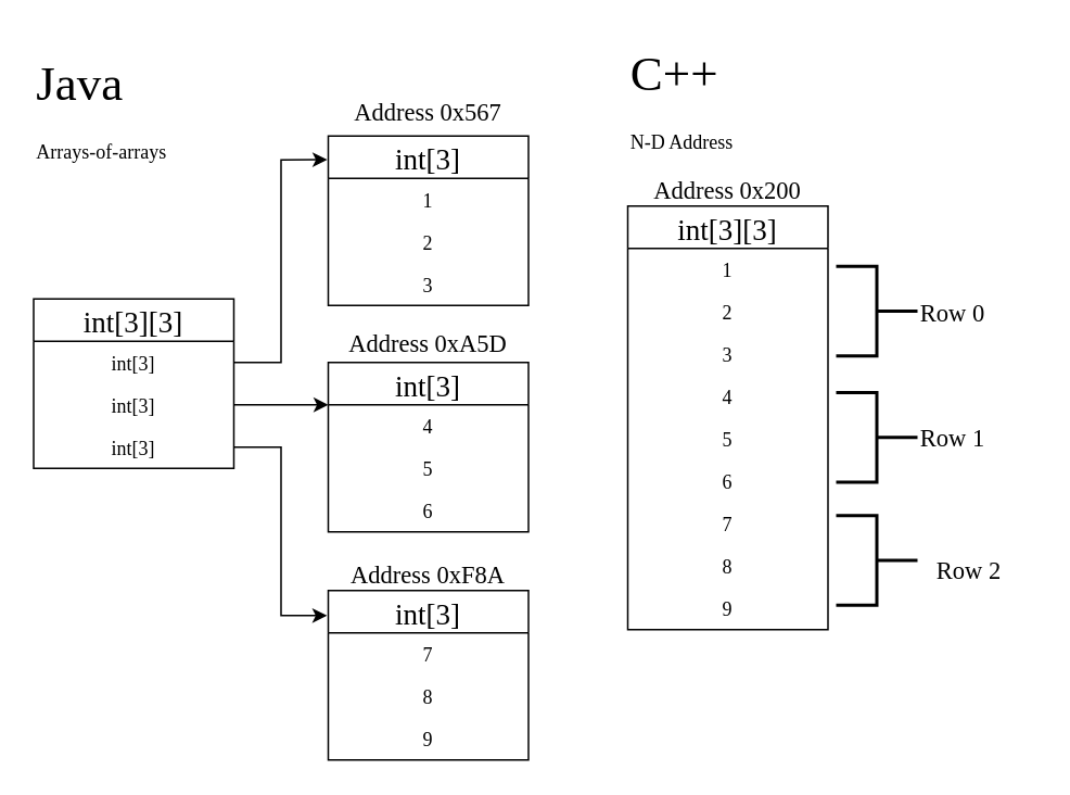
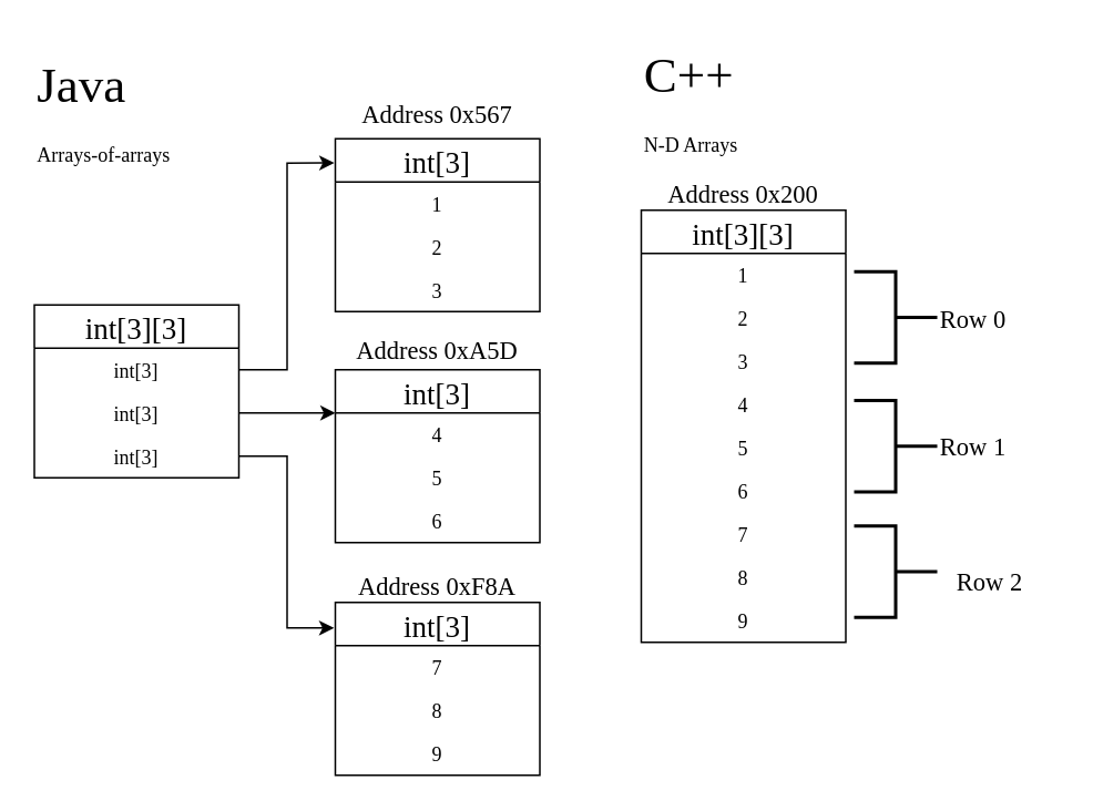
- <mxCell id="35" value="&lt;font&gt;C++&lt;br&gt;&lt;/font&gt;&lt;font style=&quot;font-size: 12px&quot;&gt;N-D Address&lt;/font&gt;" style="text;html=1;strokeColor=none;fillColor=none;align=left;verticalAlign=top;whiteSpace=wrap;rounded=0;fontFamily=JetBrains Mono;fontSize=30;" vertex="1" parent="1"><mxGeometry x="385" y="20" width="136.5" height="85" as="geometry" /></mxCell>
+ <mxCell id="35" value="&lt;font&gt;C++&lt;br&gt;&lt;/font&gt;&lt;font style=&quot;font-size: 12px&quot;&gt;N-D Arrays&lt;/font&gt;" style="text;html=1;strokeColor=none;fillColor=none;align=left;verticalAlign=top;whiteSpace=wrap;rounded=0;fontFamily=JetBrains Mono;fontSize=30;" vertex="1" parent="1"><mxGeometry x="385" y="20" width="136.5" height="85" as="geometry" /></mxCell>
